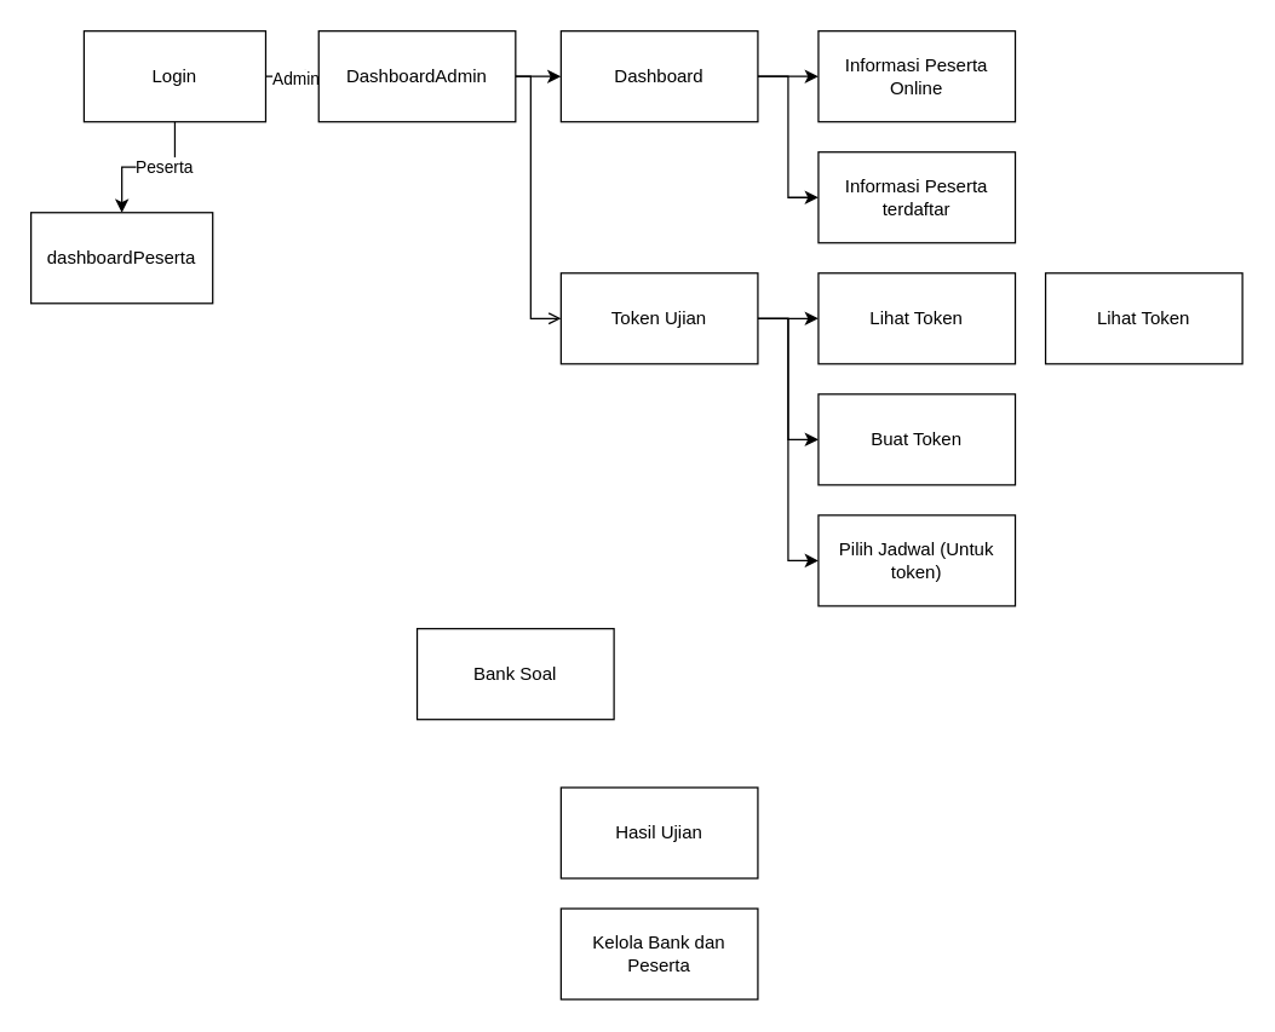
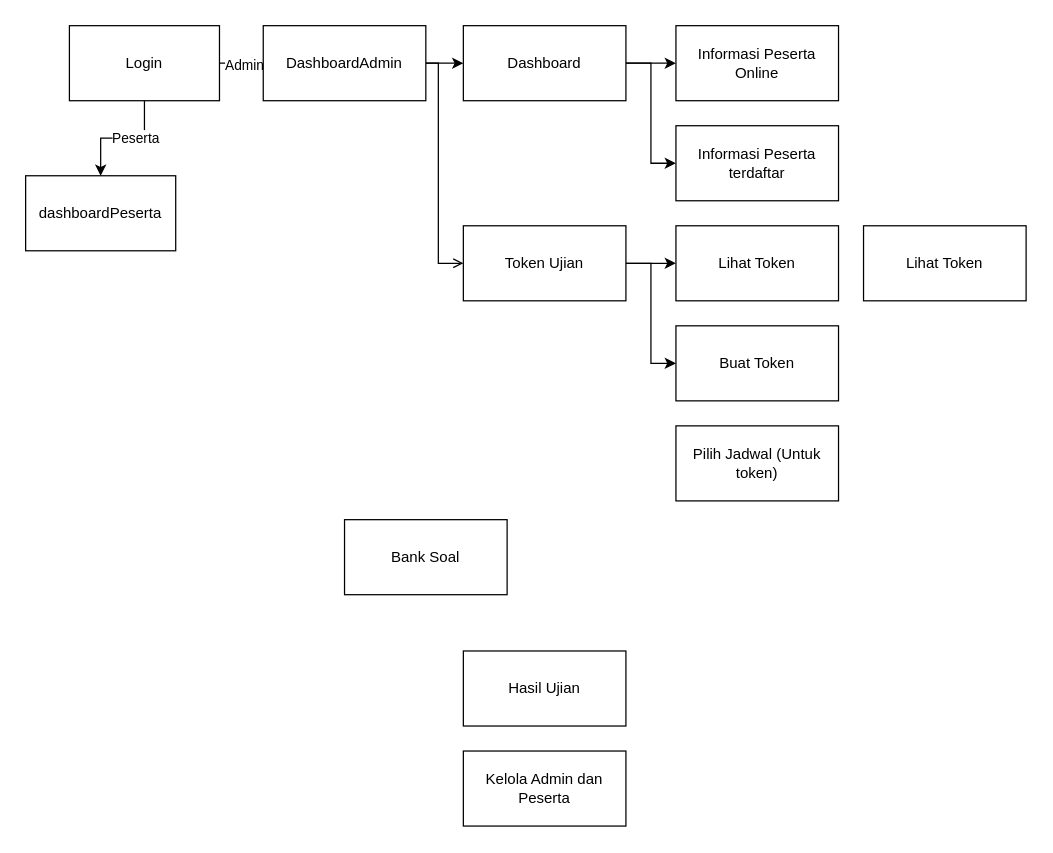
- <mxCell id="16" style="edgeStyle=orthogonalEdgeStyle;rounded=0;orthogonalLoop=1;jettySize=auto;html=1;entryX=0;entryY=0.5;entryDx=0;entryDy=0;" edge="1" parent="1" source="17" target="25"><mxGeometry relative="1" as="geometry" /></mxCell>
- <mxCell id="20" value="Kelola Bank dan Peserta" style="rounded=0;whiteSpace=wrap;html=1;" vertex="1" parent="1"><mxGeometry x="370" y="600" width="130" height="60" as="geometry" /></mxCell>
+ <mxCell id="20" value="Kelola Admin dan Peserta" style="rounded=0;whiteSpace=wrap;html=1;" vertex="1" parent="1"><mxGeometry x="370" y="600" width="130" height="60" as="geometry" /></mxCell>
